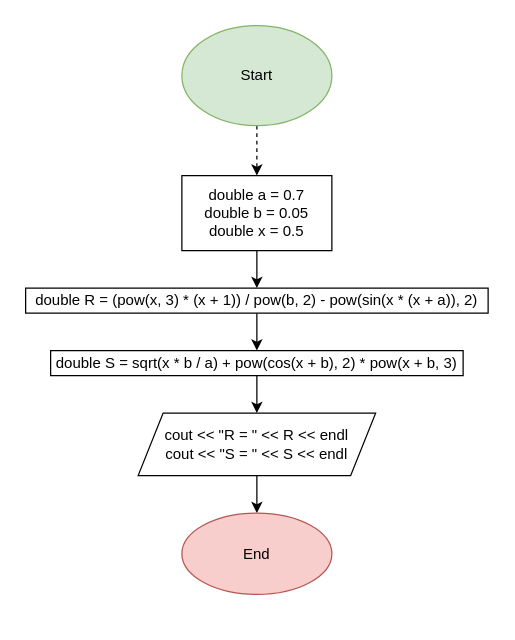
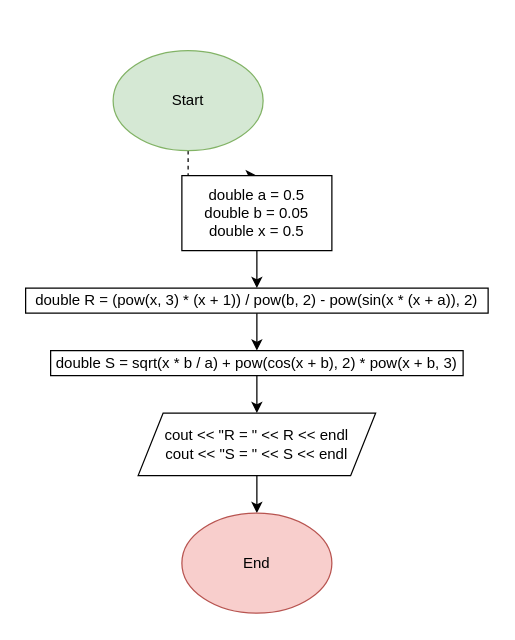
- <mxCell id="3" value="Start" style="ellipse;whiteSpace=wrap;html=1;fillColor=#d5e8d4;strokeColor=#82b366;" vertex="1" parent="1"><mxGeometry x="145" width="120" height="80" as="geometry" y="20" /></mxCell>
+ <mxCell id="3" value="Start" style="ellipse;whiteSpace=wrap;html=1;fillColor=#d5e8d4;strokeColor=#82b366;" vertex="1" parent="1"><mxGeometry x="90" y="40" width="120" height="80" as="geometry" /></mxCell>
- <mxCell id="5" value="double a = 0.7&lt;br&gt;double b = 0.05&lt;br&gt;double x = 0.5" style="rounded=0;whiteSpace=wrap;html=1;" vertex="1" parent="1"><mxGeometry x="145" y="140" width="120" height="60" as="geometry" /></mxCell>
+ <mxCell id="5" value="double a = 0.5&lt;br&gt;double b = 0.05&lt;br&gt;double x = 0.5" style="rounded=0;whiteSpace=wrap;html=1;" vertex="1" parent="1"><mxGeometry x="145" y="140" width="120" height="60" as="geometry" /></mxCell>
- <mxCell id="12" value="End" style="ellipse;whiteSpace=wrap;html=1;fillColor=#f8cecc;strokeColor=#b85450;" vertex="1" parent="1"><mxGeometry x="145" y="410" width="120" height="65" as="geometry" /></mxCell>
+ <mxCell id="12" value="End" style="ellipse;whiteSpace=wrap;html=1;fillColor=#f8cecc;strokeColor=#b85450;" vertex="1" parent="1"><mxGeometry x="145" y="410" width="120" height="80" as="geometry" /></mxCell>
